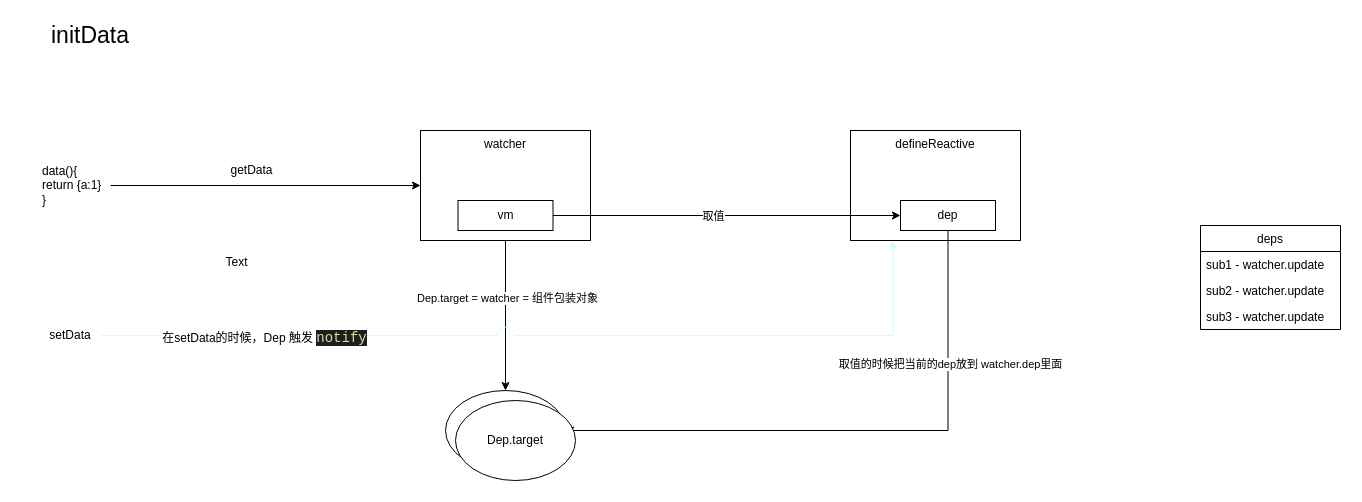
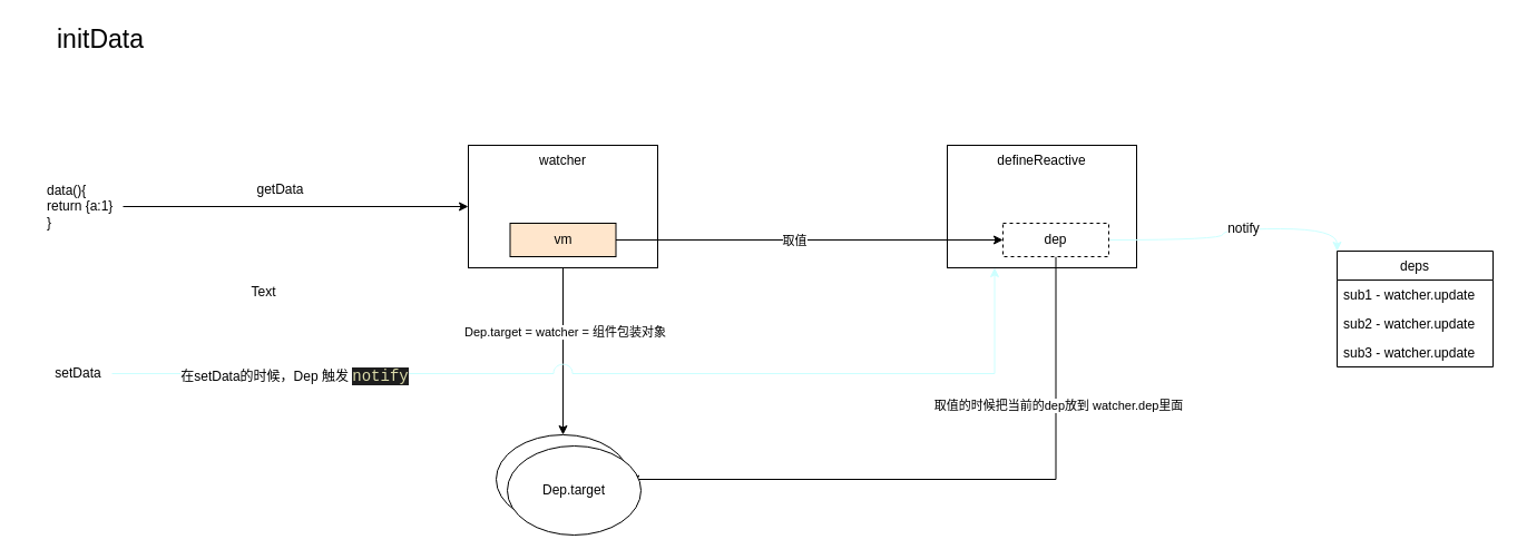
+ <mxCell id="5" value="" style="edgeStyle=orthogonalEdgeStyle;curved=1;comic=0;jumpStyle=arc;jumpSize=17;orthogonalLoop=1;jettySize=auto;html=1;shadow=0;strokeColor=#CCFFFF;fontSize=12;entryX=0;entryY=0;entryDx=0;entryDy=0;" edge="1" parent="1" source="7" target="24"><mxGeometry relative="1" as="geometry"><mxPoint x="1120" y="215" as="targetPoint" /></mxGeometry></mxCell>
+ <mxCell id="6" value="notify" style="edgeLabel;html=1;align=center;verticalAlign=middle;resizable=0;points=[];fontSize=12;" vertex="1" connectable="0" parent="5"><mxGeometry x="0.108" y="1" relative="1" as="geometry"><mxPoint as="offset" /></mxGeometry></mxCell>
- <mxCell id="13" value="vm" style="rounded=0;whiteSpace=wrap;html=1;shadow=0;comic=0;" vertex="1" parent="1"><mxGeometry x="457.5" y="200" width="95" height="30" as="geometry" /></mxCell>
+ <mxCell id="13" value="vm" style="rounded=0;whiteSpace=wrap;html=1;shadow=0;comic=0;fillColor=#ffe6cc;" vertex="1" parent="1"><mxGeometry x="457.5" y="200" width="95" height="30" as="geometry" /></mxCell>
- <mxCell id="7" value="dep" style="rounded=0;whiteSpace=wrap;html=1;comic=0;" vertex="1" parent="1"><mxGeometry x="900" y="200" width="95" height="30" as="geometry" /></mxCell>
+ <mxCell id="7" value="dep" style="rounded=0;whiteSpace=wrap;html=1;comic=0;dashed=1;" vertex="1" parent="1"><mxGeometry x="900" y="200" width="95" height="30" as="geometry" /></mxCell>
